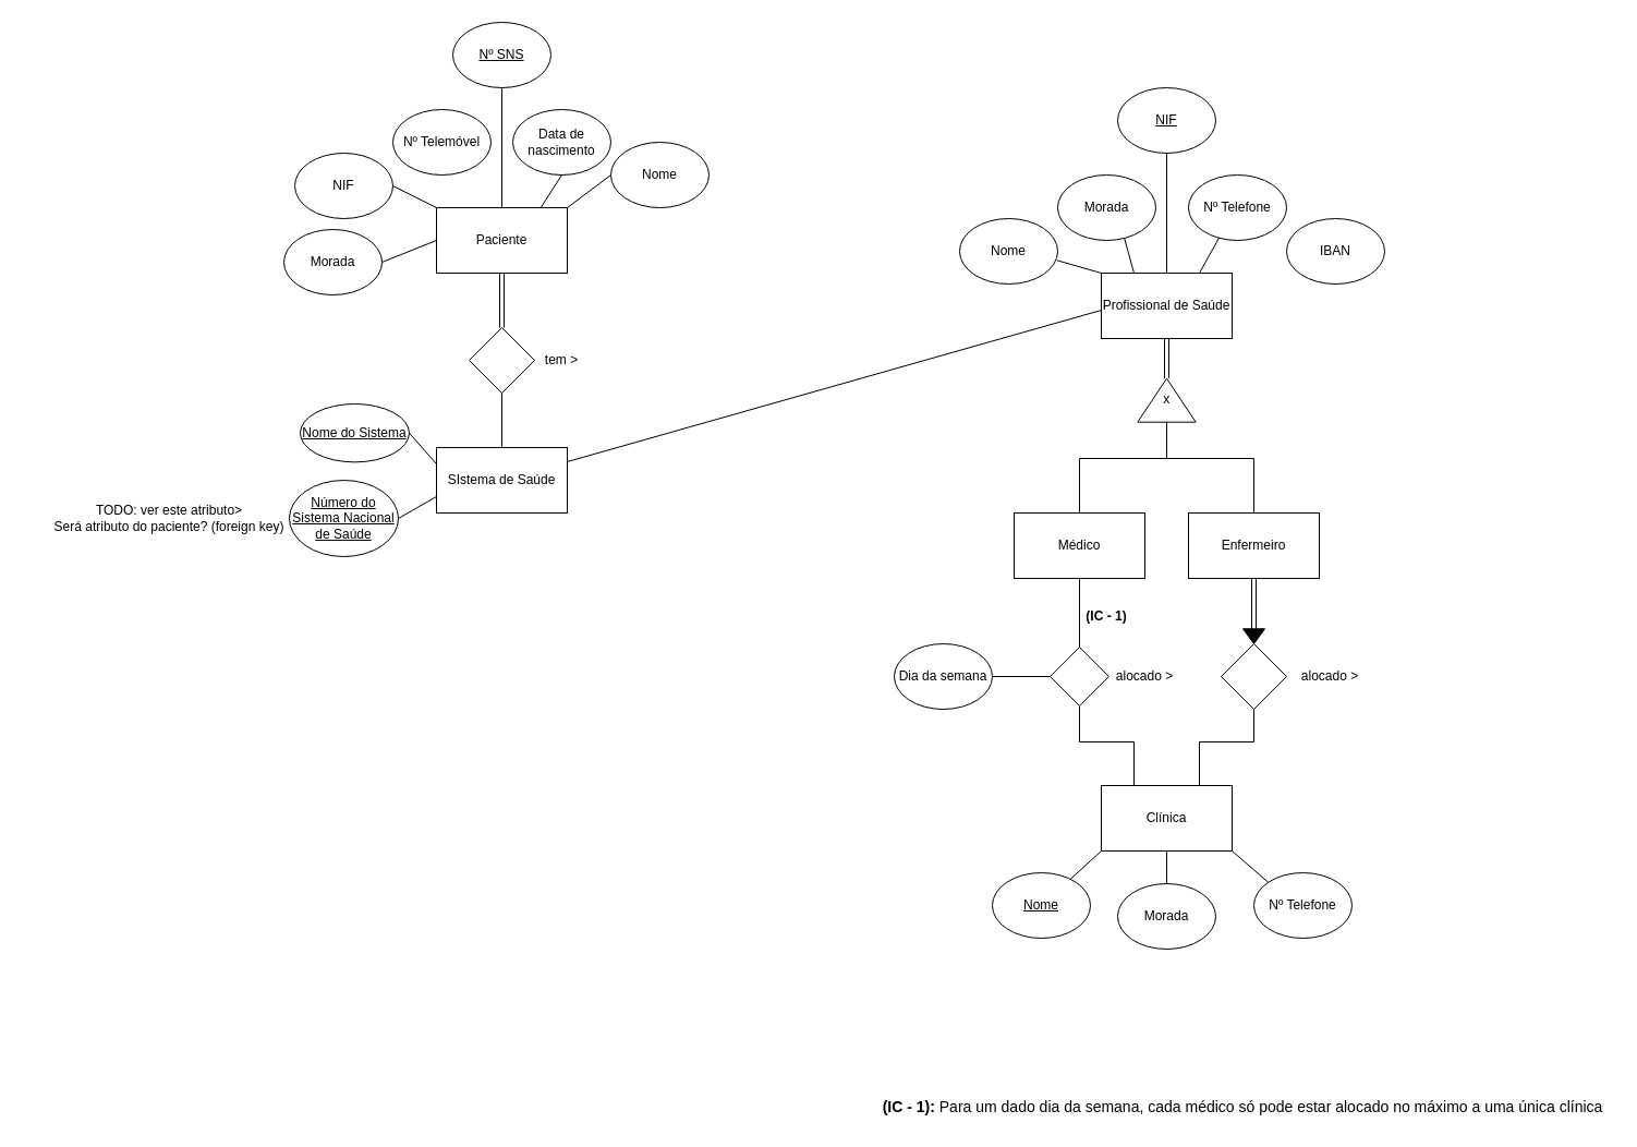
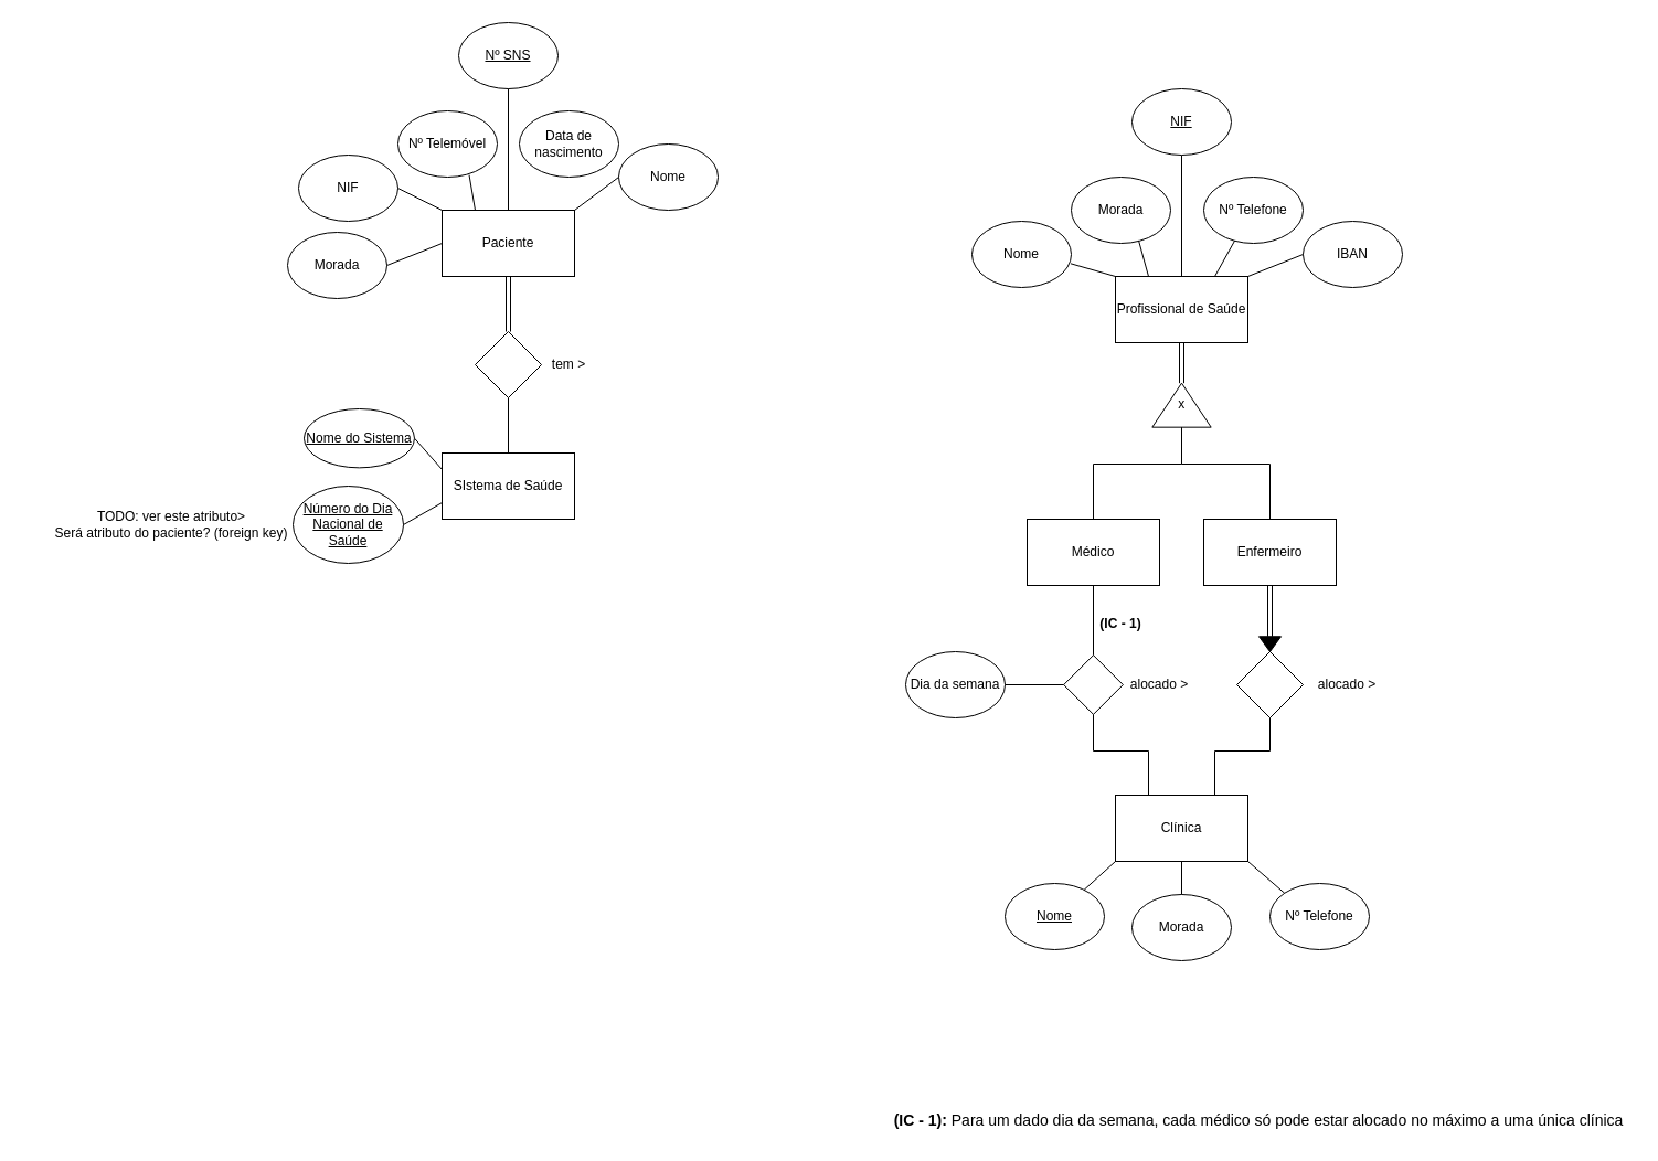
+ <mxCell id="53" value="" style="endArrow=none;html=1;rounded=0;entryX=0.717;entryY=0.968;entryDx=0;entryDy=0;exitX=0.25;exitY=0;exitDx=0;exitDy=0;entryPerimeter=0;" edge="1" parent="1" source="44" target="50"><mxGeometry width="50" height="50" relative="1" as="geometry"><mxPoint x="600" y="190" as="sourcePoint" /><mxPoint x="650" y="140" as="targetPoint" /></mxGeometry></mxCell>
- <mxCell id="52" value="" style="endArrow=none;html=1;rounded=0;entryX=0.5;entryY=1;entryDx=0;entryDy=0;exitX=0.794;exitY=0.01;exitDx=0;exitDy=0;exitPerimeter=0;" edge="1" parent="1" source="44" target="49"><mxGeometry width="50" height="50" relative="1" as="geometry"><mxPoint x="600" y="190" as="sourcePoint" /><mxPoint x="650" y="140" as="targetPoint" /></mxGeometry></mxCell>
- <mxCell id="11" value="" style="endArrow=none;html=1;rounded=0;exitX=1;exitY=0;exitDx=0;exitDy=0;" edge="1" parent="1" source="13" target="57"><mxGeometry width="50" height="50" relative="1" as="geometry"><mxPoint x="960" y="240" as="sourcePoint" /><mxPoint x="1010" y="190" as="targetPoint" /></mxGeometry></mxCell>
+ <mxCell id="11" value="" style="endArrow=none;html=1;rounded=0;entryX=0;entryY=0.5;entryDx=0;entryDy=0;exitX=1;exitY=0;exitDx=0;exitDy=0;" edge="1" parent="1" source="13" target="7"><mxGeometry width="50" height="50" relative="1" as="geometry"><mxPoint x="960" y="240" as="sourcePoint" /><mxPoint x="1010" y="190" as="targetPoint" /></mxGeometry></mxCell>
- <mxCell id="64" value="&lt;u&gt;Número do Sistema Nacional de Saúde&lt;/u&gt;" style="ellipse;whiteSpace=wrap;html=1;" vertex="1" parent="1"><mxGeometry x="265" y="440" width="100" height="70" as="geometry" /></mxCell>
+ <mxCell id="64" value="&lt;u&gt;Número do Dia Nacional de Saúde&lt;/u&gt;" style="ellipse;whiteSpace=wrap;html=1;" vertex="1" parent="1"><mxGeometry x="265" y="440" width="100" height="70" as="geometry" /></mxCell>
